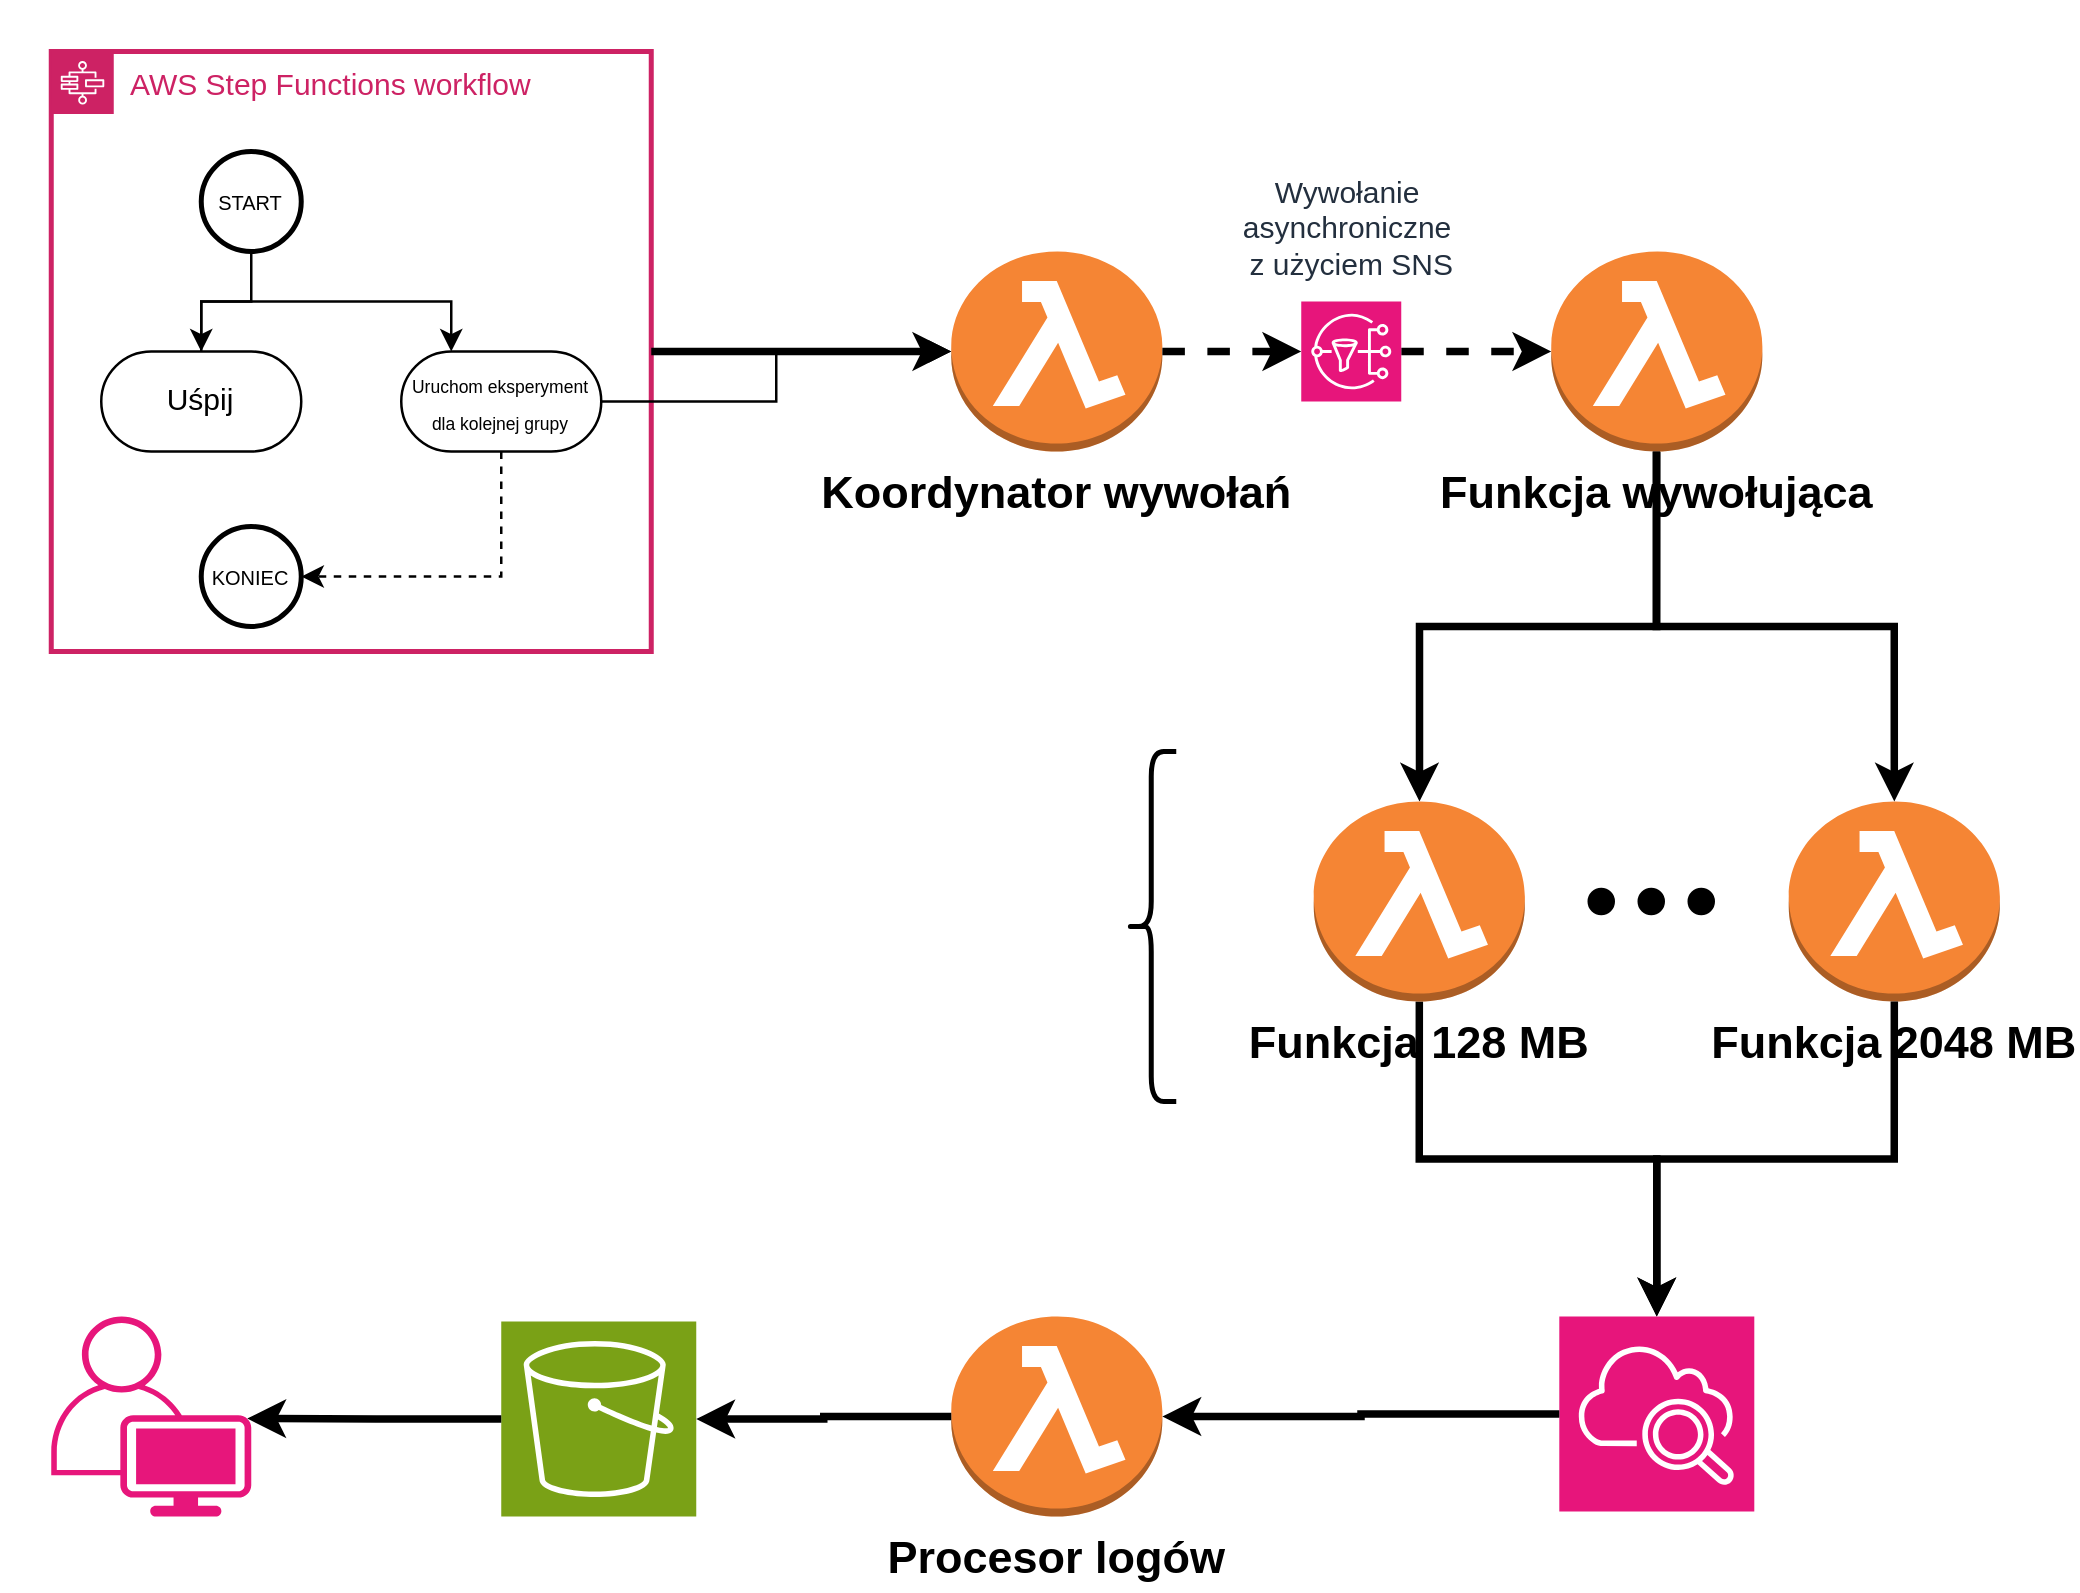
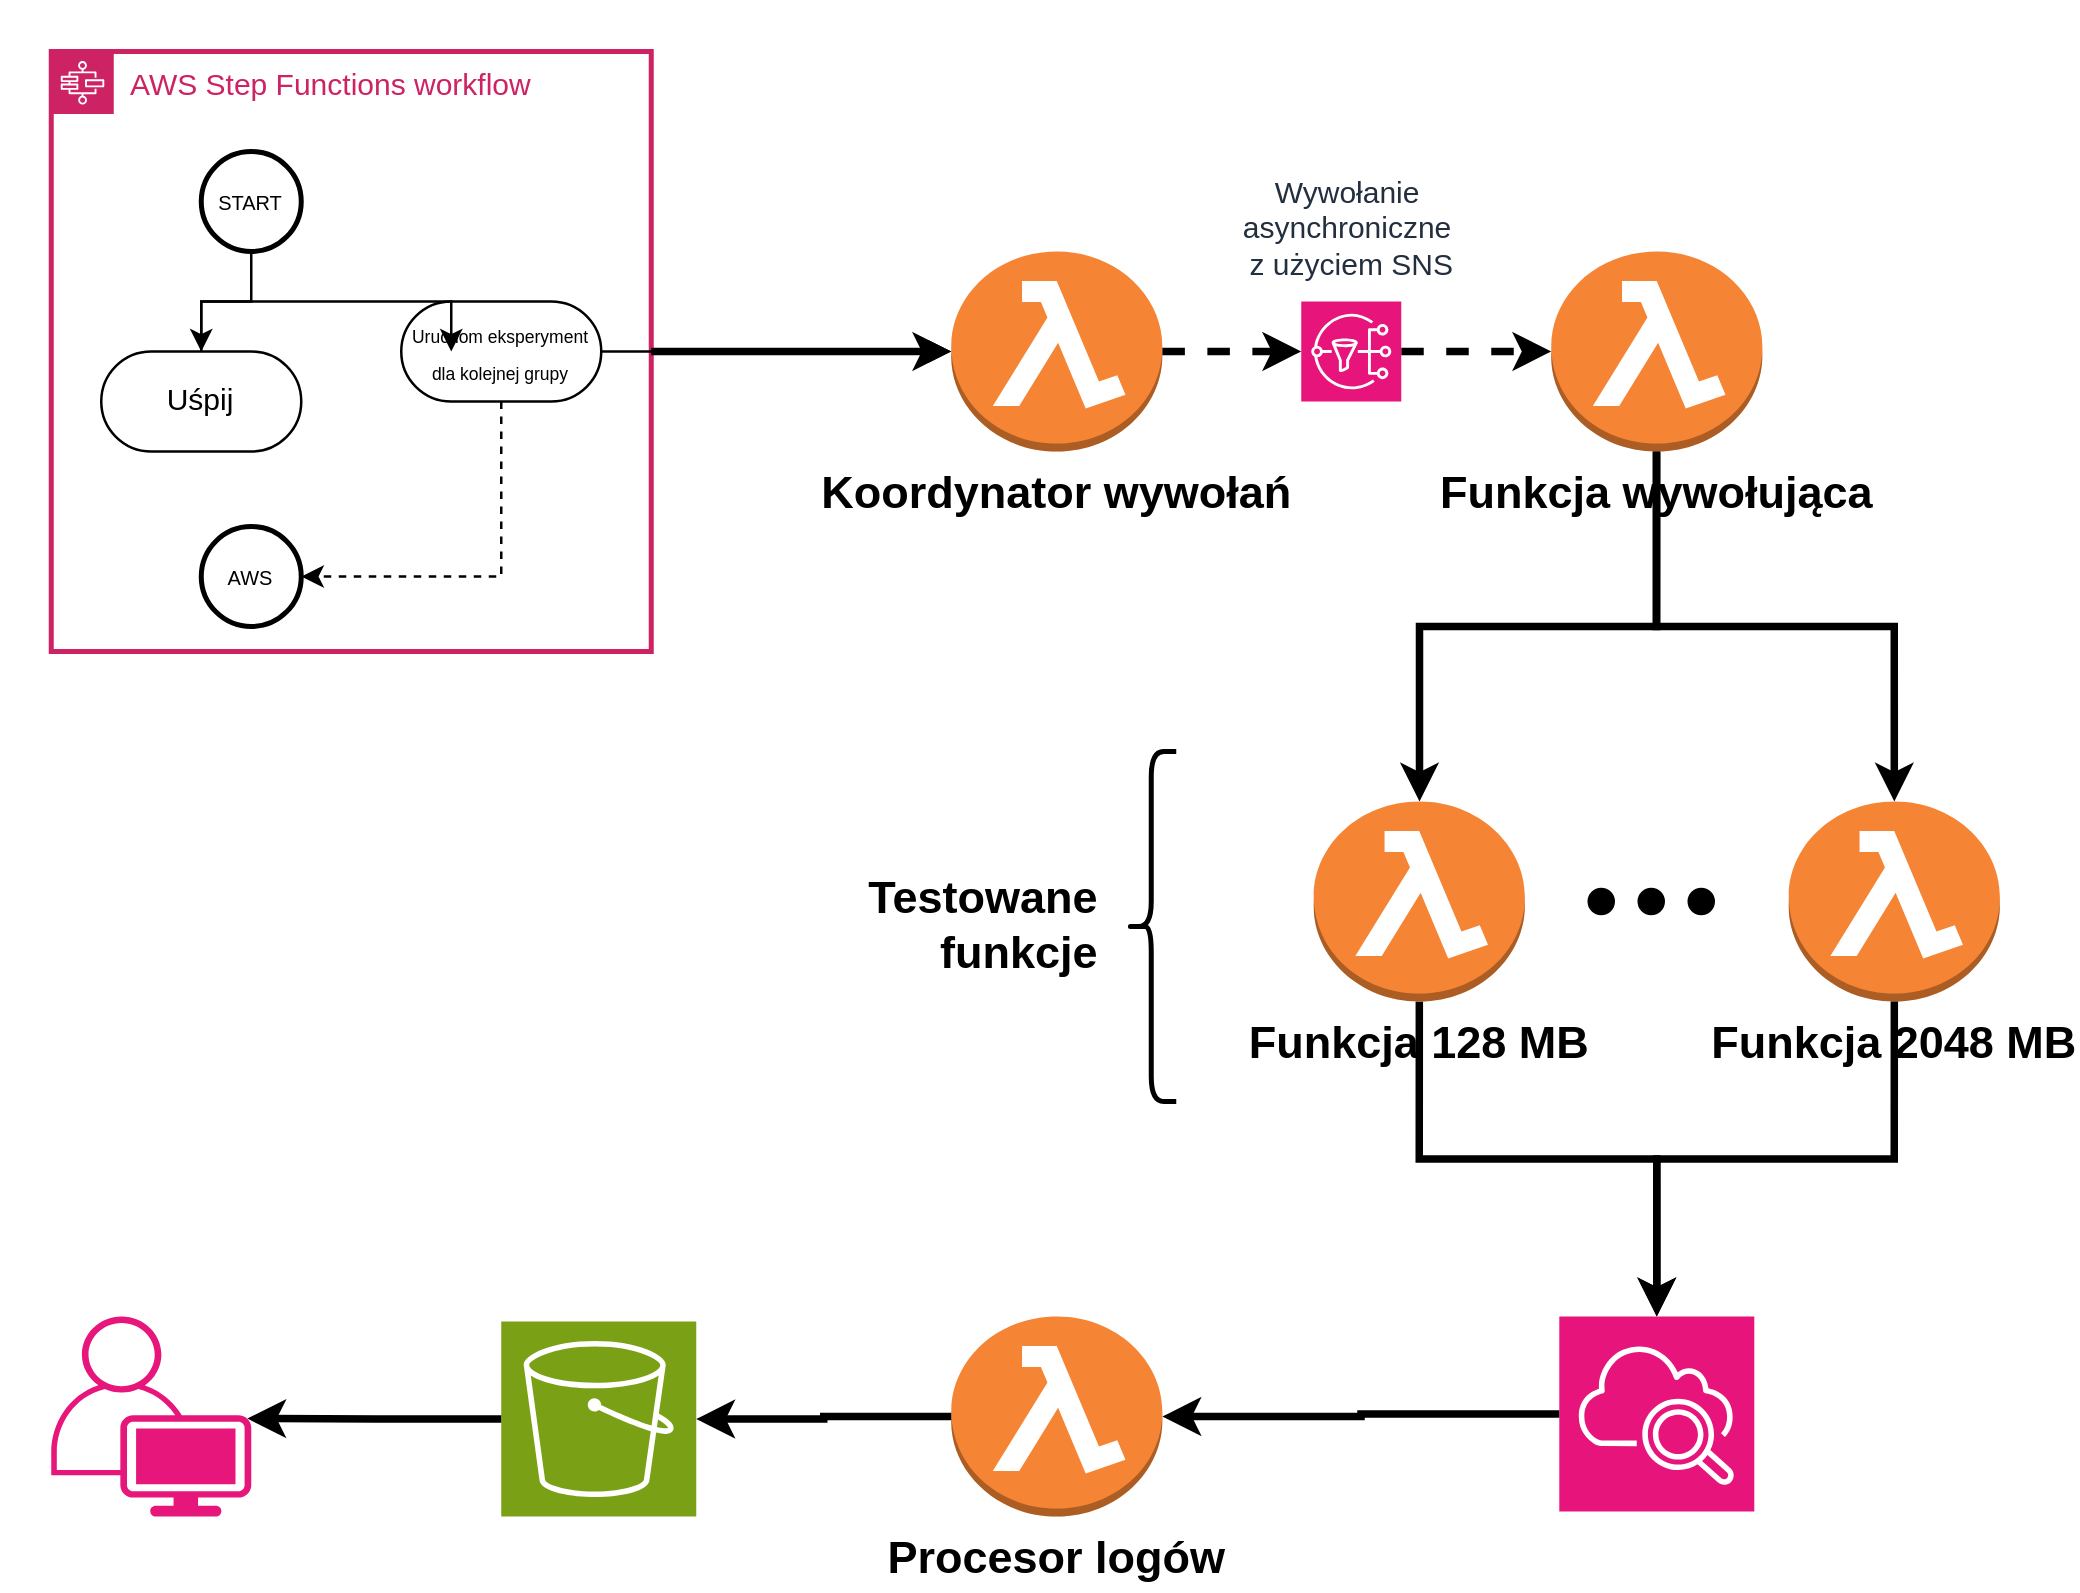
- <mxCell id="5" value="&lt;font style=&quot;font-size: 7px;&quot;&gt;Uruchom eksperyment dla kolejnej grupy&lt;/font&gt;" style="html=1;dashed=0;whiteSpace=wrap;shape=mxgraph.dfd.start" vertex="1" parent="2"><mxGeometry x="140" y="120" width="80" height="40" as="geometry" /></mxCell>
+ <mxCell id="5" value="&lt;font style=&quot;font-size: 7px;&quot;&gt;Uruchom eksperyment dla kolejnej grupy&lt;/font&gt;" style="html=1;dashed=0;whiteSpace=wrap;shape=mxgraph.dfd.start" vertex="1" parent="2"><mxGeometry x="140" y="100" width="80" height="40" as="geometry" /></mxCell>
- <mxCell id="4" value="&lt;font style=&quot;font-size: 8px;&quot;&gt;KONIEC&lt;/font&gt;" style="strokeWidth=2;html=1;shape=mxgraph.flowchart.start_2;whiteSpace=wrap;" vertex="1" parent="2"><mxGeometry x="60" y="190" width="40" height="40" as="geometry" /></mxCell>
+ <mxCell id="4" value="&lt;font style=&quot;font-size: 8px;&quot;&gt;AWS&lt;/font&gt;" style="strokeWidth=2;html=1;shape=mxgraph.flowchart.start_2;whiteSpace=wrap;" vertex="1" parent="2"><mxGeometry x="60" y="190" width="40" height="40" as="geometry" /></mxCell>
+ <mxCell id="35" value="&lt;font style=&quot;font-size: 18px;&quot;&gt;&lt;b style=&quot;&quot;&gt;Testowane&lt;/b&gt;&lt;/font&gt;&lt;div&gt;&lt;font style=&quot;font-size: 18px;&quot;&gt;&lt;b style=&quot;&quot;&gt;funkcje&lt;/b&gt;&lt;/font&gt;&lt;/div&gt;" style="text;html=1;align=right;verticalAlign=middle;resizable=0;points=[];autosize=1;strokeColor=none;fillColor=none;" vertex="1" parent="1"><mxGeometry x="320" y="340" width="120" height="60" as="geometry" /></mxCell>
